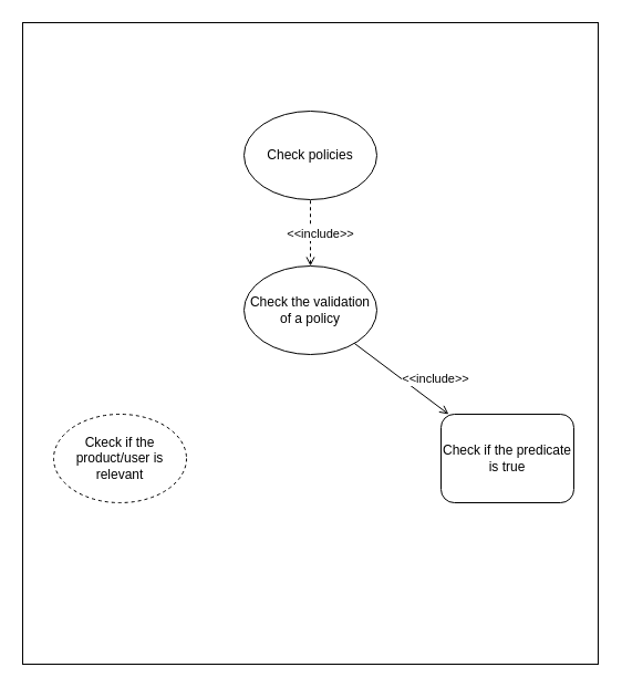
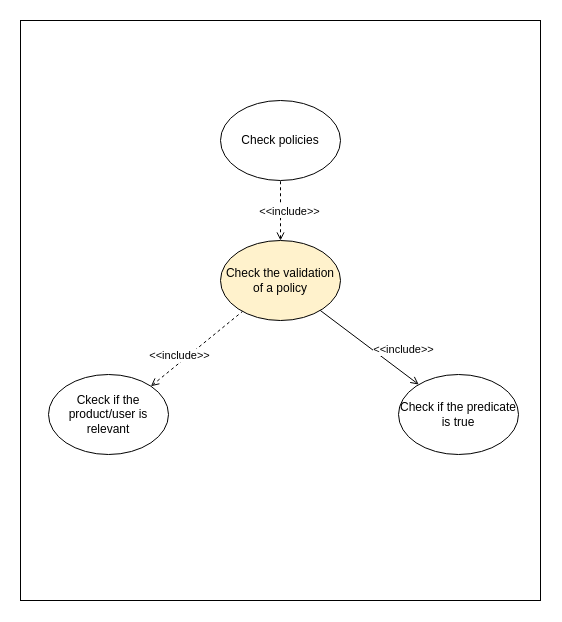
- <mxCell id="4" value="Check the validation of a policy" style="ellipse;whiteSpace=wrap;html=1;" vertex="1" parent="1"><mxGeometry x="220" y="240" width="120" height="80" as="geometry" /></mxCell>
+ <mxCell id="4" value="Check the validation of a policy" style="ellipse;whiteSpace=wrap;html=1;fillColor=#fff2cc;" vertex="1" parent="1"><mxGeometry x="220" y="240" width="120" height="80" as="geometry" /></mxCell>
+ <mxCell id="9" value="" style="endArrow=none;html=1;dashed=1;startArrow=open;startFill=0;exitX=1;exitY=0;exitDx=0;exitDy=0;" edge="1" parent="1" source="5" target="4"><mxGeometry width="50" height="50" relative="1" as="geometry"><mxPoint x="290" y="250" as="sourcePoint" /><mxPoint x="290" y="190" as="targetPoint" /></mxGeometry></mxCell>
+ <mxCell id="10" value="&amp;lt;&amp;lt;include&amp;gt;&amp;gt;" style="edgeLabel;html=1;align=center;verticalAlign=middle;resizable=0;points=[];" vertex="1" connectable="0" parent="9"><mxGeometry x="-0.54" y="-3" relative="1" as="geometry"><mxPoint x="5" y="-16" as="offset" /></mxGeometry></mxCell>
- <mxCell id="5" value="Ckeck if the product/user is relevant" style="ellipse;whiteSpace=wrap;html=1;dashed=1;" vertex="1" parent="1"><mxGeometry x="48" y="374" width="120" height="80" as="geometry" /></mxCell>
+ <mxCell id="5" value="Ckeck if the product/user is relevant" style="ellipse;whiteSpace=wrap;html=1;" vertex="1" parent="1"><mxGeometry x="48" y="374" width="120" height="80" as="geometry" /></mxCell>
- <mxCell id="6" value="Check if the predicate is true" style="whiteSpace=wrap;html=1;rounded=1;" vertex="1" parent="1"><mxGeometry x="398" y="374" width="120" height="80" as="geometry" /></mxCell>
+ <mxCell id="6" value="Check if the predicate is true" style="ellipse;whiteSpace=wrap;html=1;" vertex="1" parent="1"><mxGeometry x="398" y="374" width="120" height="80" as="geometry" /></mxCell>
